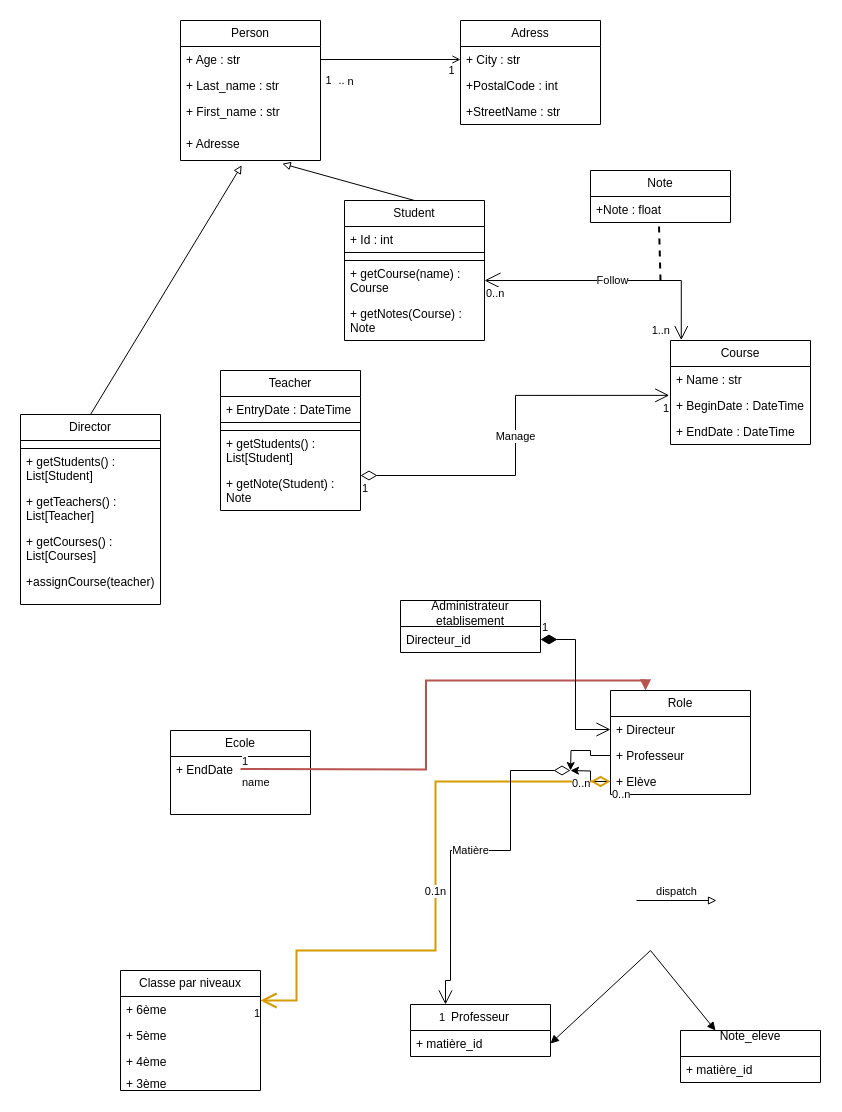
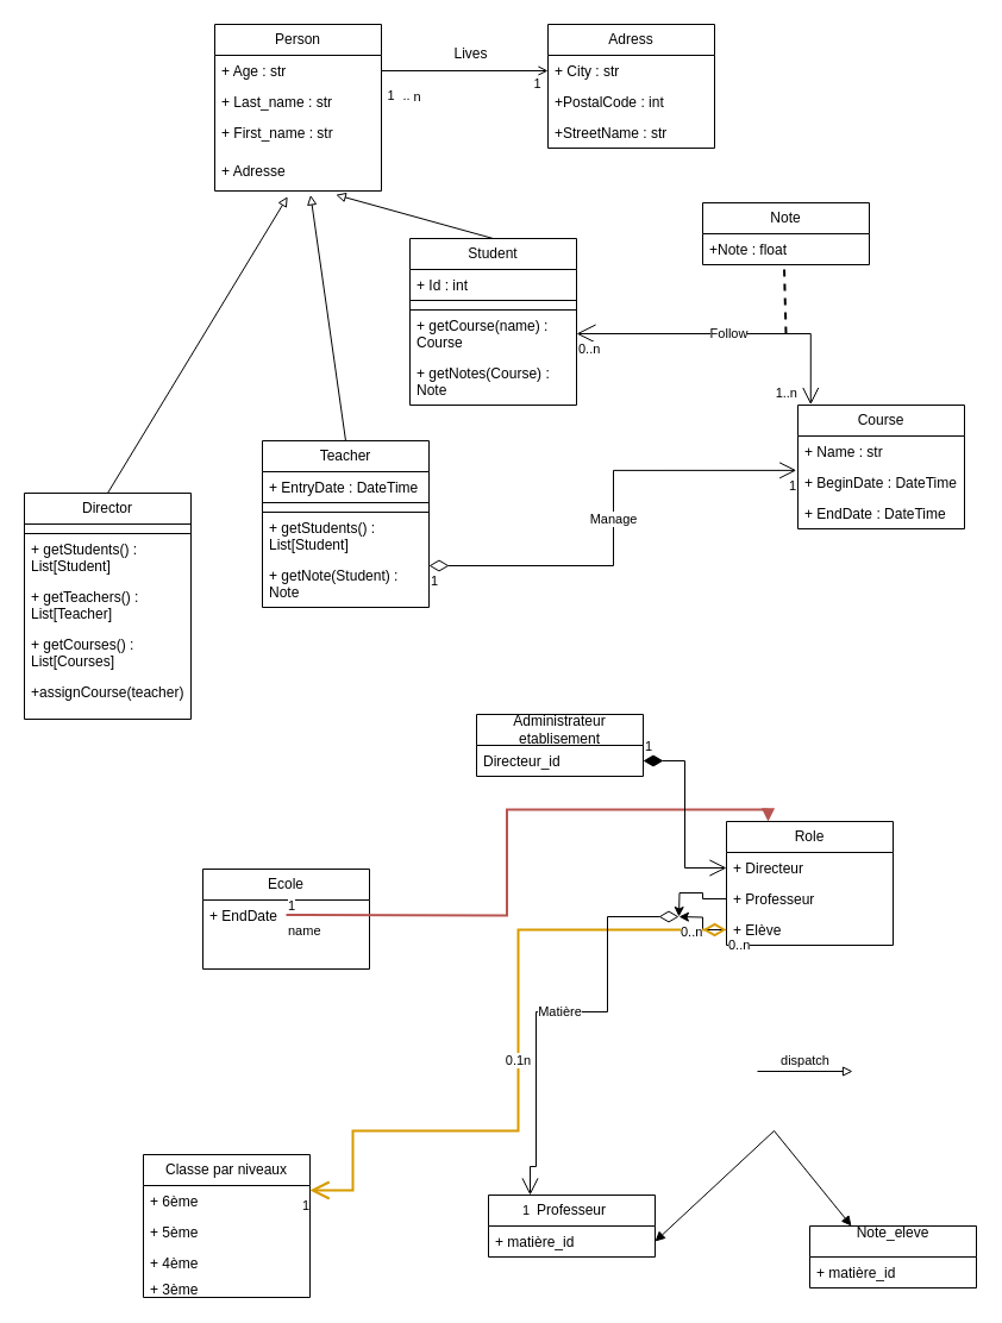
+ <mxCell id="47" value="Lives" style="text;html=1;align=center;verticalAlign=middle;resizable=0;points=[];autosize=1;strokeColor=none;fillColor=none;" parent="1" vertex="1"><mxGeometry x="370" y="30" width="50" height="30" as="geometry" /></mxCell>
+ <mxCell id="59" value="" style="endArrow=block;endFill=0;html=1;rounded=0;entryX=0.575;entryY=1.116;entryDx=0;entryDy=0;entryPerimeter=0;exitX=0.5;exitY=0;exitDx=0;exitDy=0;" parent="1" source="54" target="37" edge="1"><mxGeometry width="160" relative="1" as="geometry"><mxPoint x="287.5" y="249" as="sourcePoint" /><mxPoint x="382.5" y="150" as="targetPoint" /></mxGeometry></mxCell>
